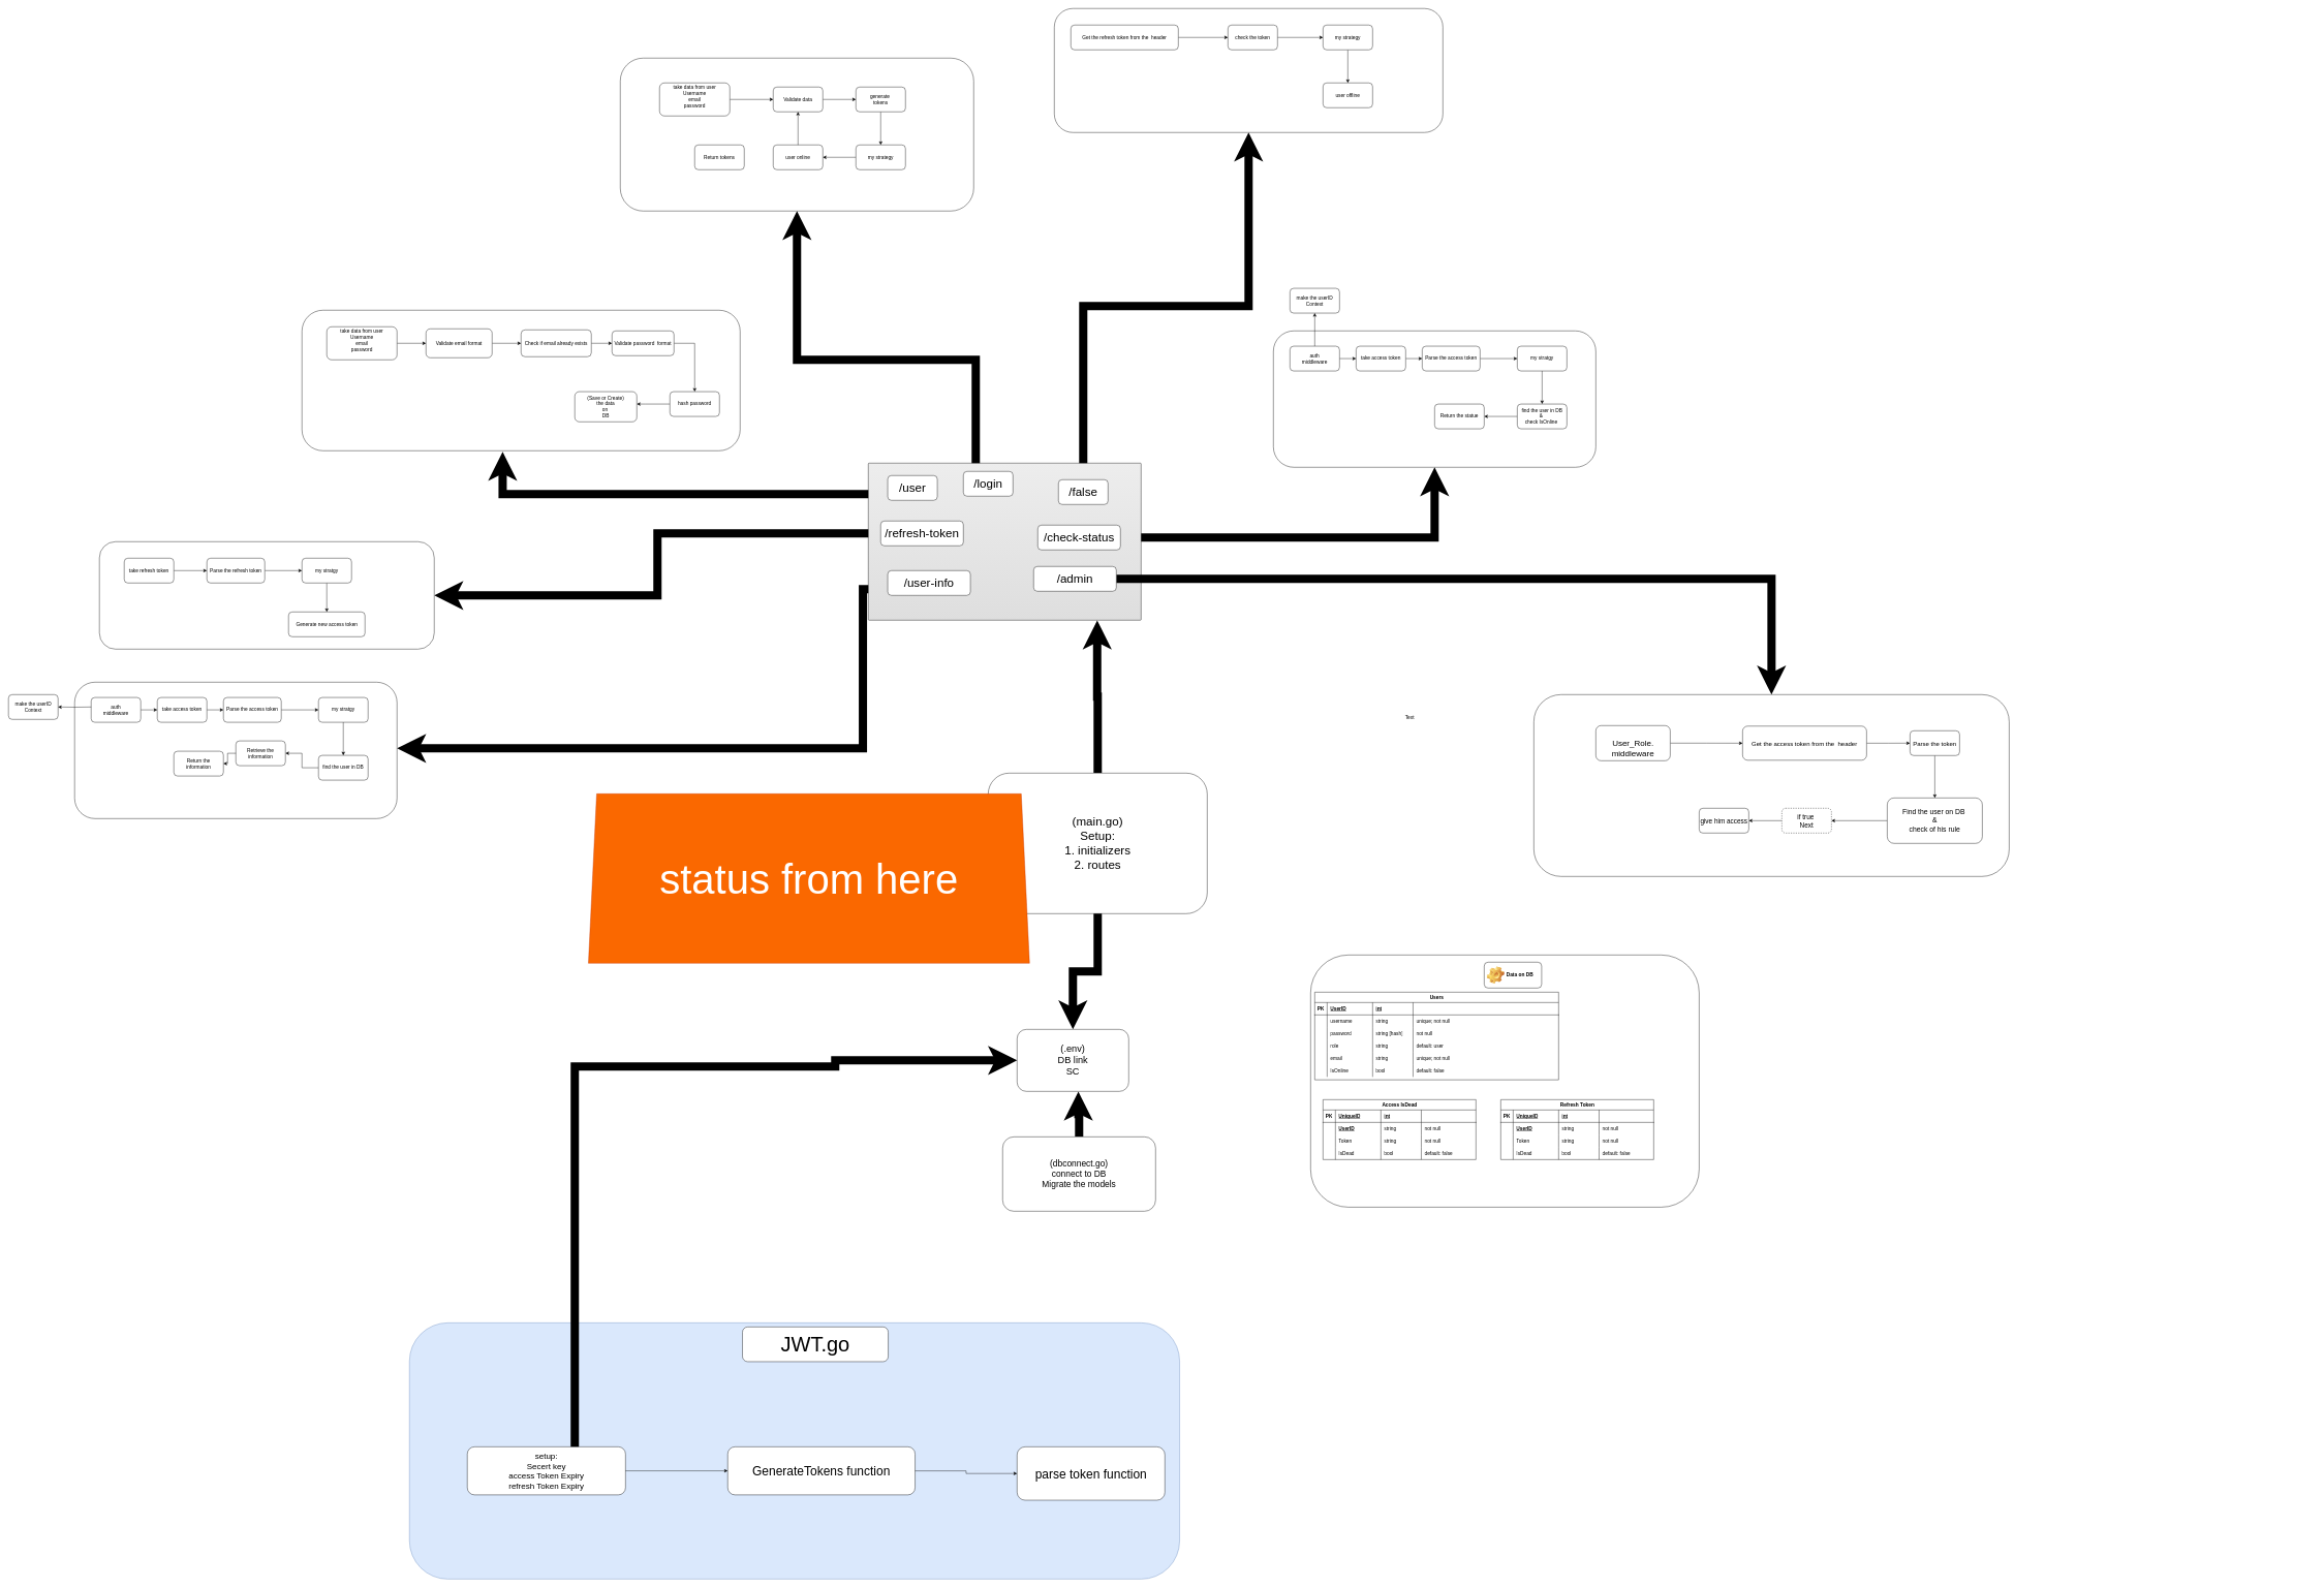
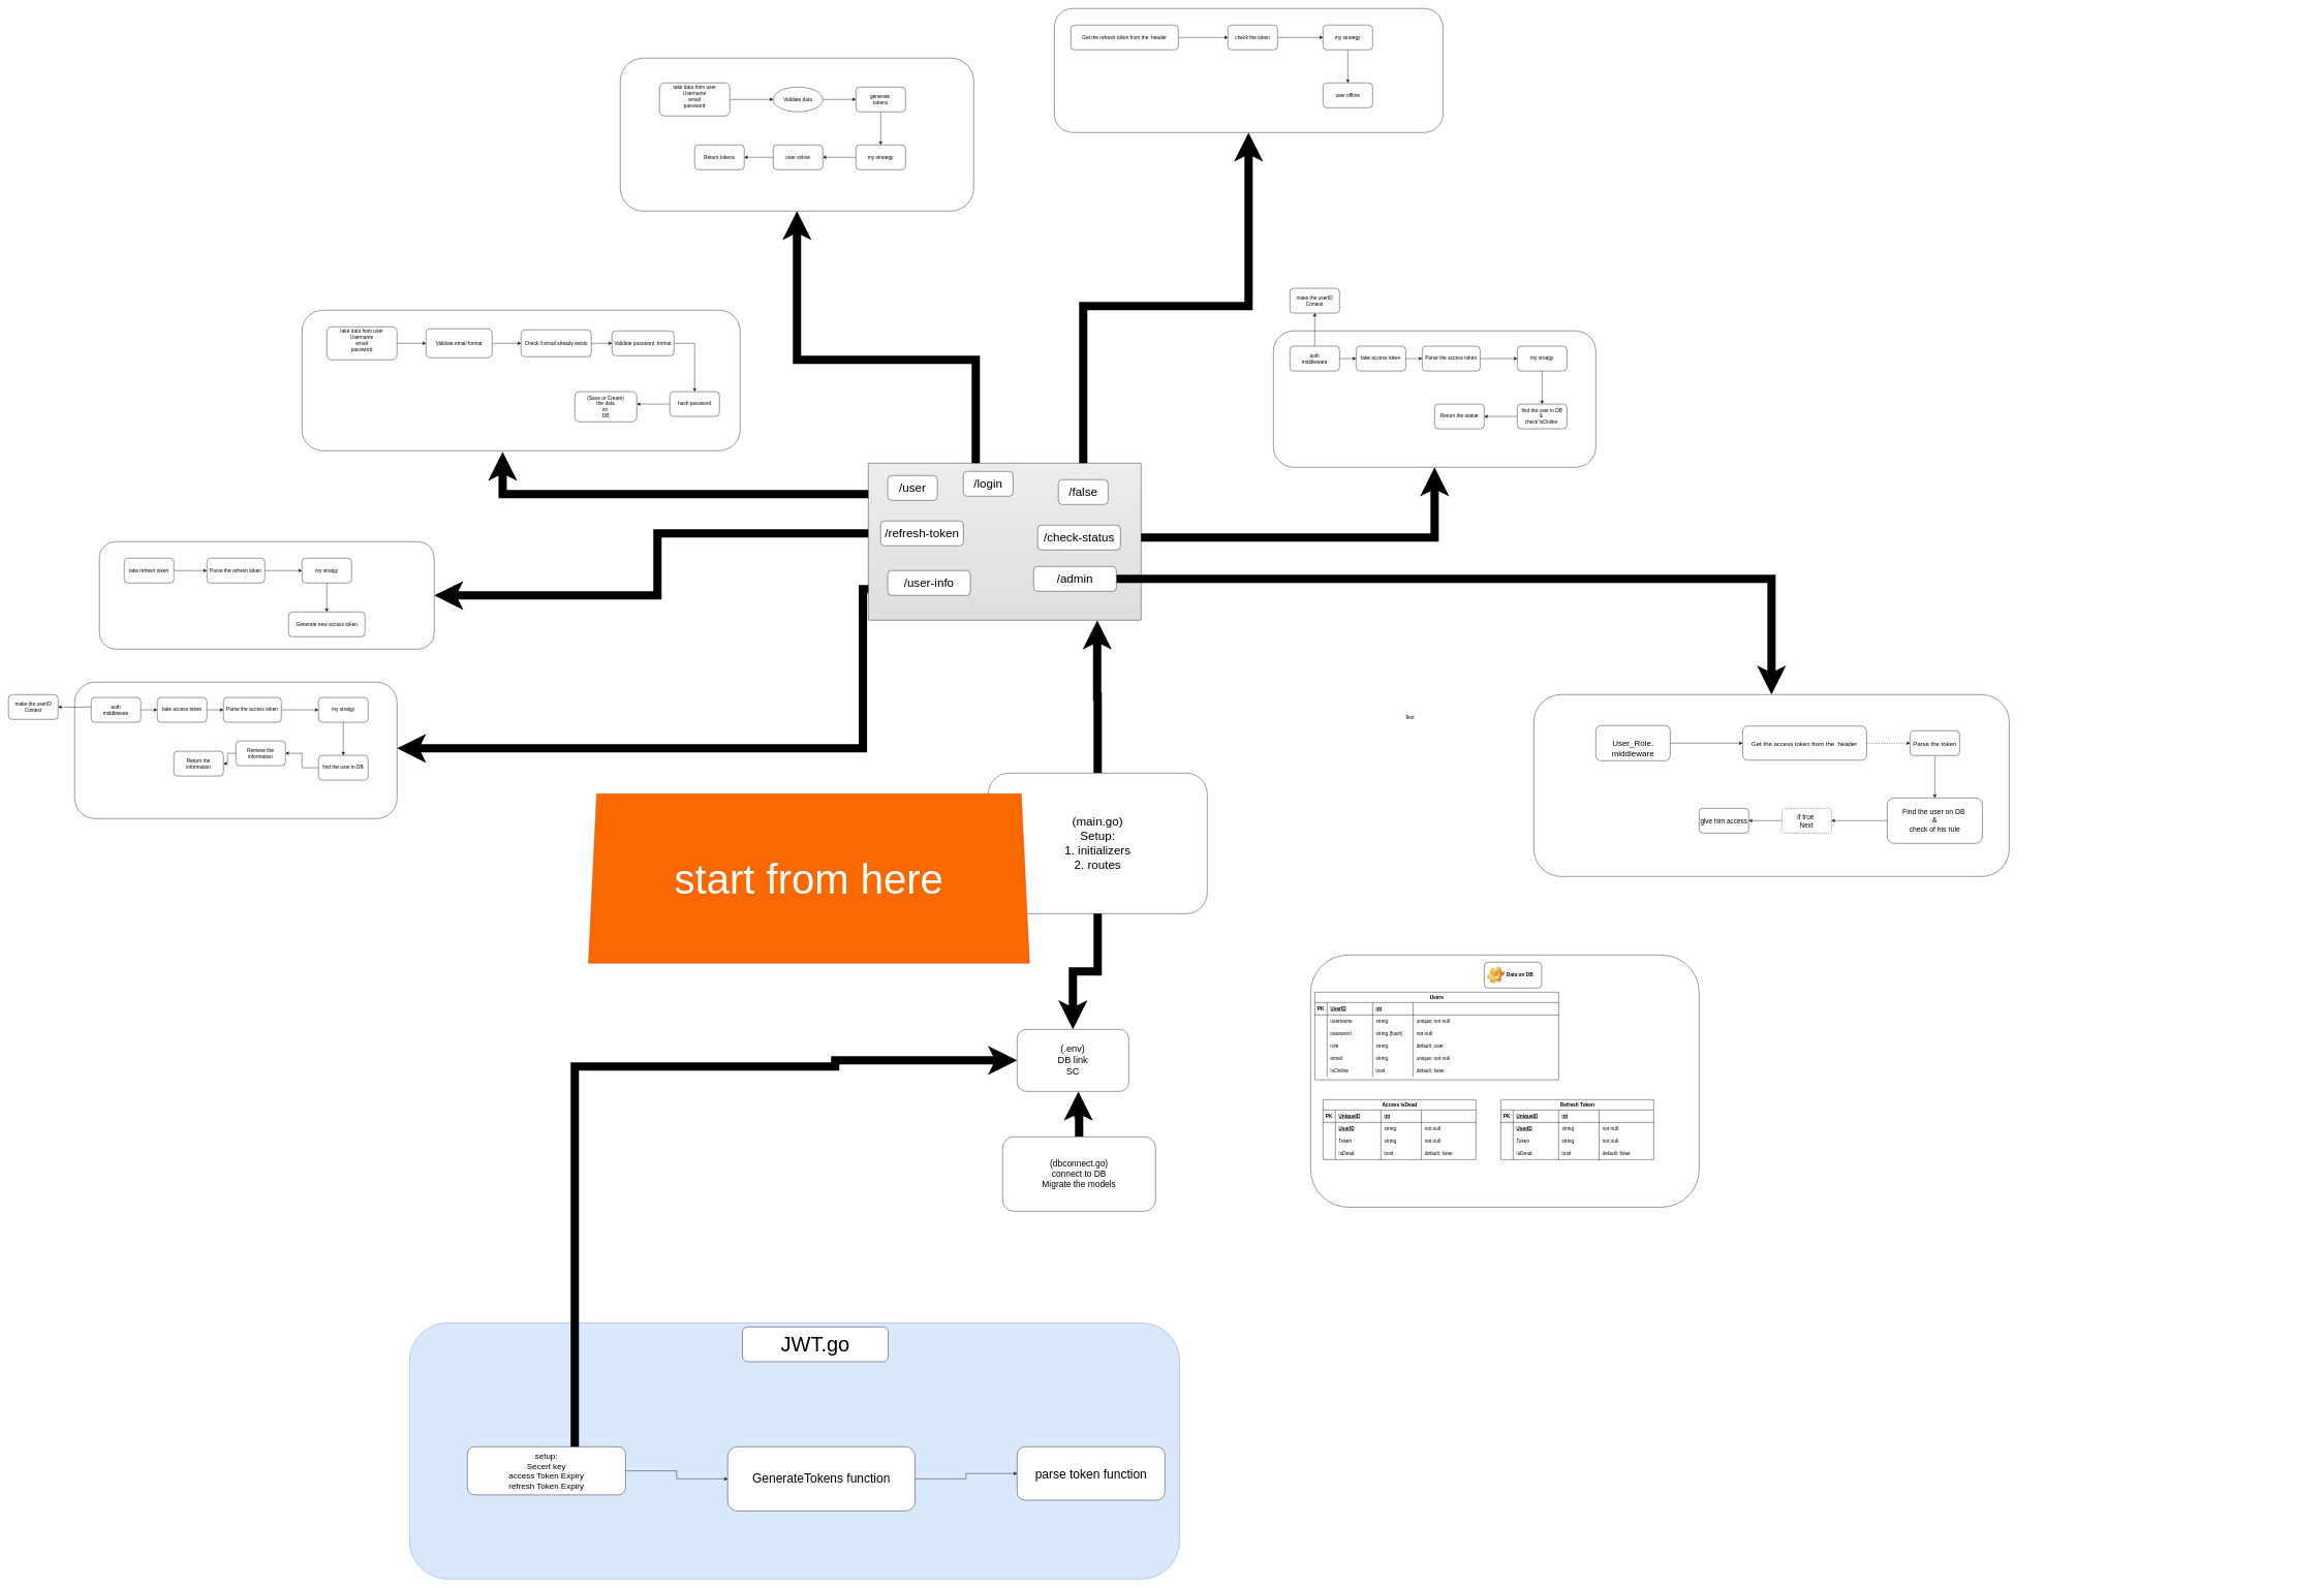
- <mxCell id="107" value="Validate data" style="whiteSpace=wrap;html=1;rounded=1;" vertex="1" parent="102"><mxGeometry x="370" y="70" width="120" height="60" as="geometry" /></mxCell>
+ <mxCell id="107" value="Validate data" style="ellipse;whiteSpace=wrap;html=1;" vertex="1" parent="102"><mxGeometry x="370" y="70" width="120" height="60" as="geometry" /></mxCell>
- <mxCell id="114" value="" style="edgeStyle=orthogonalEdgeStyle;rounded=0;orthogonalLoop=1;jettySize=auto;html=1;" edge="1" parent="102" source="112" target="107"><mxGeometry relative="1" as="geometry" /></mxCell>
+ <mxCell id="114" value="" style="edgeStyle=orthogonalEdgeStyle;rounded=0;orthogonalLoop=1;jettySize=auto;html=1;" edge="1" parent="102" source="112" target="113"><mxGeometry relative="1" as="geometry" /></mxCell>
- <mxCell id="142" value="" style="edgeStyle=orthogonalEdgeStyle;rounded=0;orthogonalLoop=1;jettySize=auto;html=1;" edge="1" parent="138" source="143" target="145"><mxGeometry relative="1" as="geometry" /></mxCell>
+ <mxCell id="142" value="" style="edgeStyle=orthogonalEdgeStyle;rounded=0;orthogonalLoop=1;jettySize=auto;html=1;dashed=1;" edge="1" parent="138" source="143" target="145"><mxGeometry relative="1" as="geometry" /></mxCell>
- <mxCell id="186" value="&lt;font color=&quot;#ffffff&quot; style=&quot;font-size: 100px;&quot;&gt;status from here&lt;/font&gt;" style="shape=trapezoid;perimeter=trapezoidPerimeter;whiteSpace=wrap;html=1;fixedSize=1;fillColor=#fa6800;fontColor=#000000;strokeColor=#C73500;" vertex="1" parent="2"><mxGeometry x="1403" y="1900" width="1067" height="410" as="geometry" /></mxCell>
+ <mxCell id="186" value="&lt;font color=&quot;#ffffff&quot; style=&quot;font-size: 100px;&quot;&gt;start from here&lt;/font&gt;" style="shape=trapezoid;perimeter=trapezoidPerimeter;whiteSpace=wrap;html=1;fixedSize=1;fillColor=#fa6800;fontColor=#000000;strokeColor=#C73500;" vertex="1" parent="2"><mxGeometry x="1403" y="1900" width="1067" height="410" as="geometry" /></mxCell>
- <mxCell id="172" value="&lt;font style=&quot;font-size: 30px;&quot;&gt;GenerateTokens&amp;nbsp;&lt;/font&gt;&lt;span style=&quot;font-size: 30px;&quot;&gt;function&lt;/span&gt;" style="whiteSpace=wrap;html=1;rounded=1;" vertex="1" parent="168"><mxGeometry x="769.998" y="299.998" width="453.203" height="116.25" as="geometry" /></mxCell>
+ <mxCell id="172" value="&lt;font style=&quot;font-size: 30px;&quot;&gt;GenerateTokens&amp;nbsp;&lt;/font&gt;&lt;span style=&quot;font-size: 30px;&quot;&gt;function&lt;/span&gt;" style="whiteSpace=wrap;html=1;rounded=1;" vertex="1" parent="168"><mxGeometry x="769.998" y="299.998" width="453.203" height="155" as="geometry" /></mxCell>
